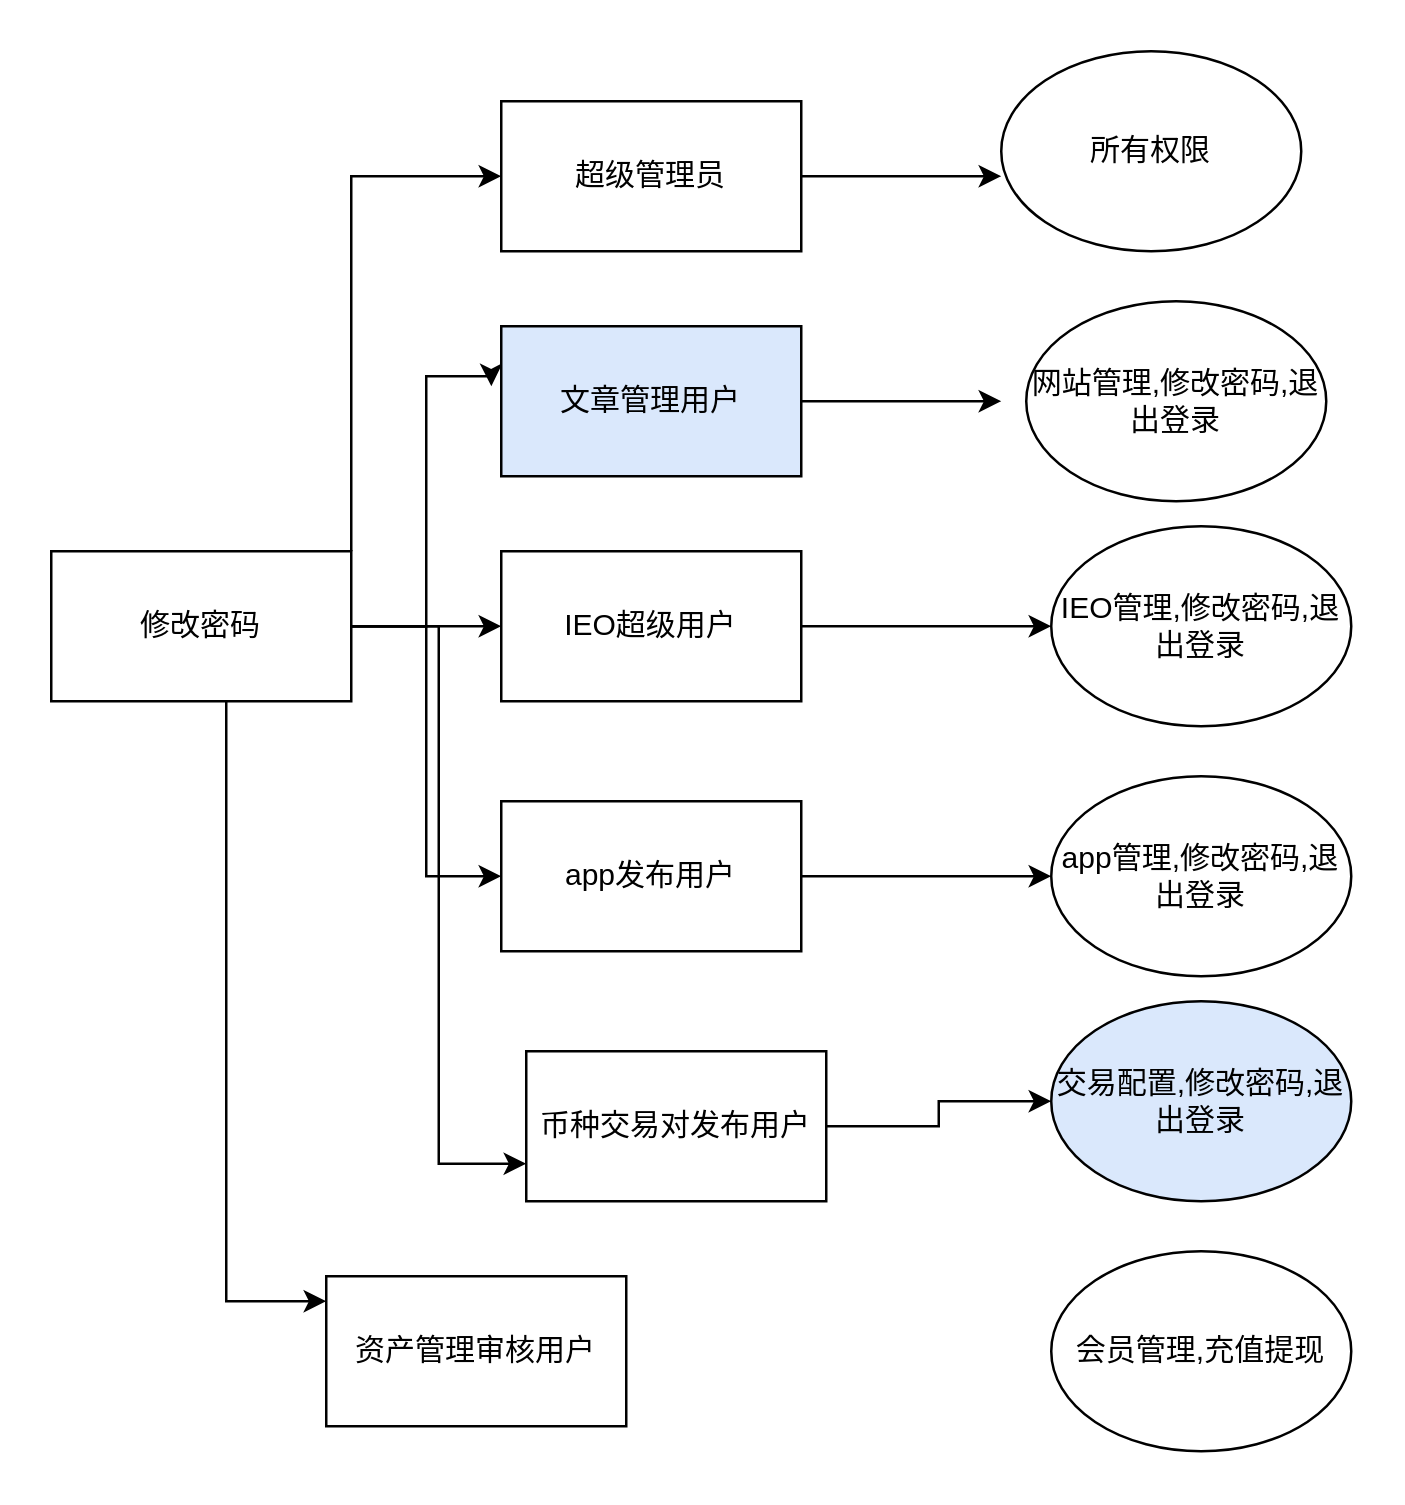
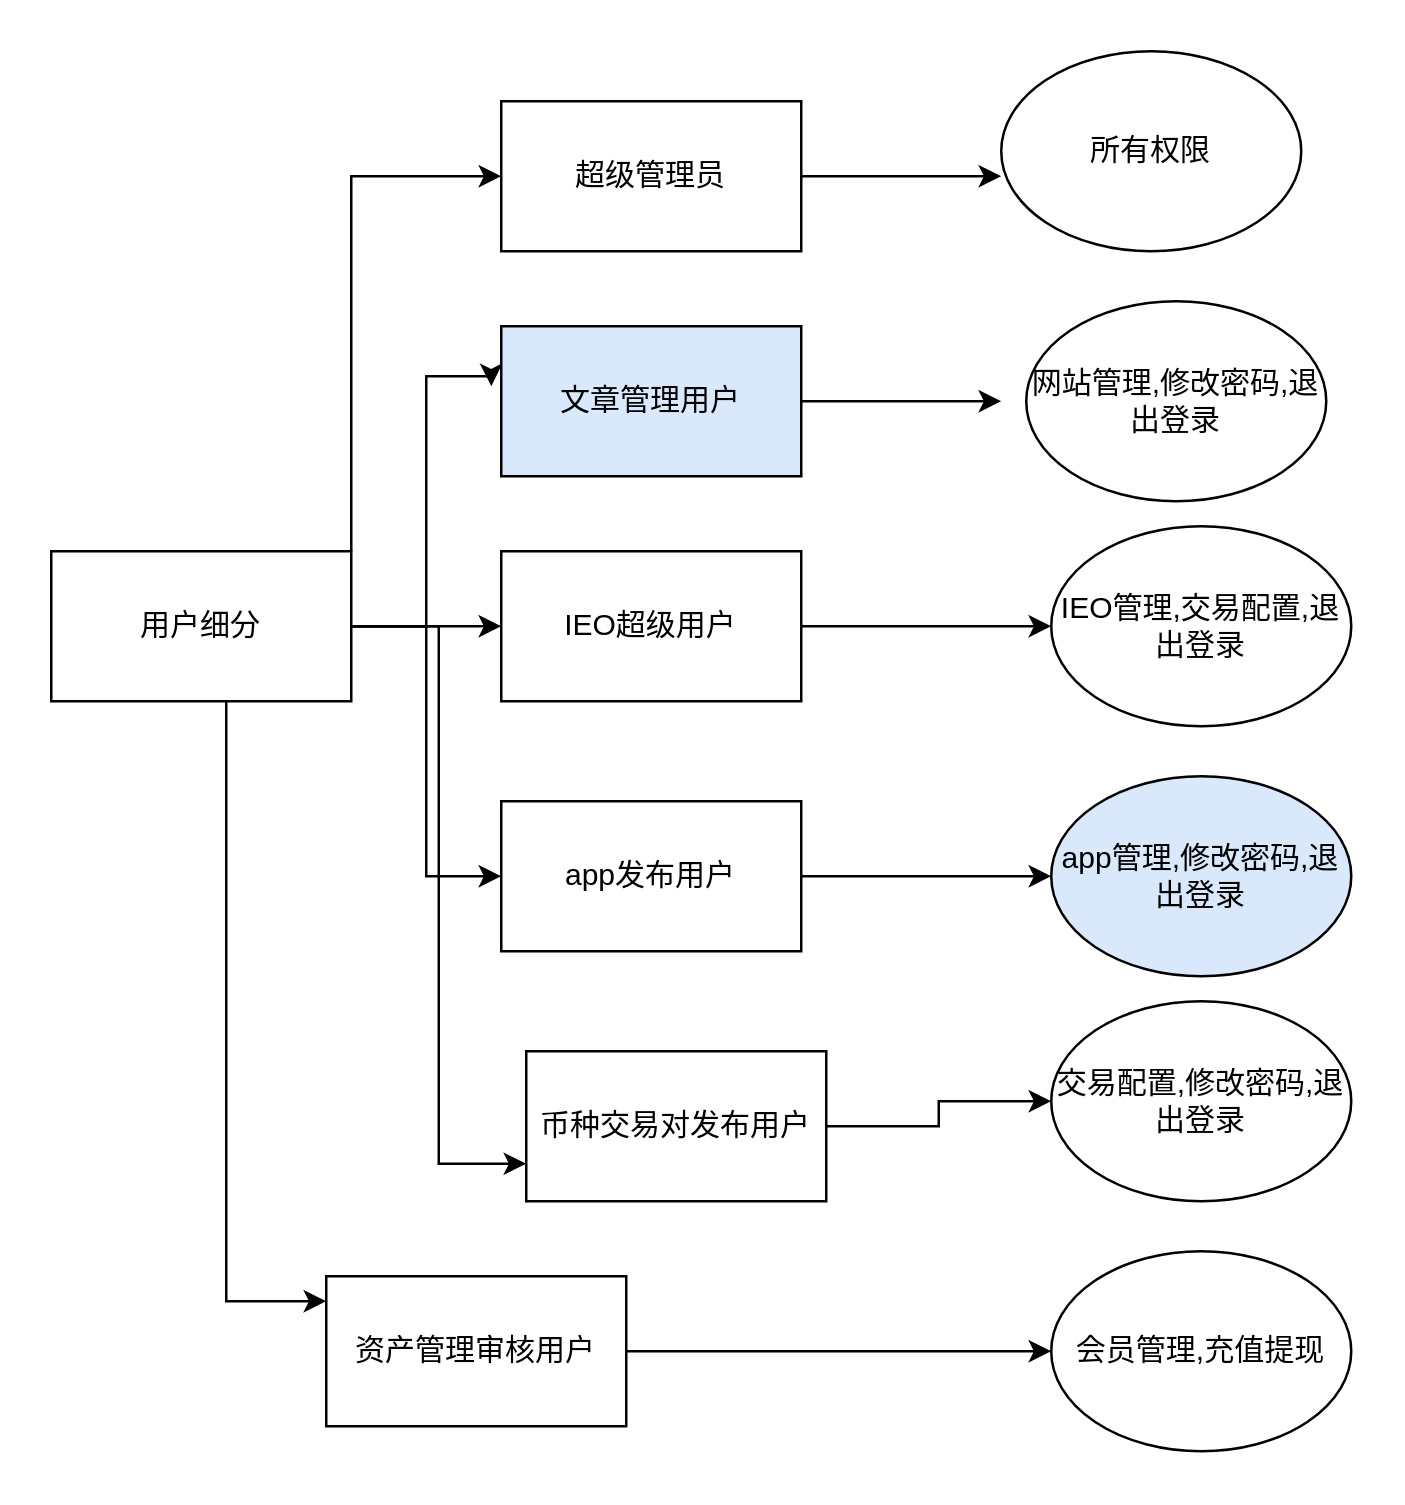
- <mxCell id="8" value="修改密码" style="rounded=0;whiteSpace=wrap;html=1;" parent="1" vertex="1"><mxGeometry x="20" y="220" width="120" height="60" as="geometry" /></mxCell>
+ <mxCell id="8" value="用户细分" style="rounded=0;whiteSpace=wrap;html=1;" parent="1" vertex="1"><mxGeometry x="20" y="220" width="120" height="60" as="geometry" /></mxCell>
- <mxCell id="21" value="IEO管理,修改密码,退出登录" style="ellipse;whiteSpace=wrap;html=1;" parent="1" vertex="1"><mxGeometry x="420" y="210" width="120" height="80" as="geometry" /></mxCell>
+ <mxCell id="21" value="IEO管理,交易配置,退出登录" style="ellipse;whiteSpace=wrap;html=1;" parent="1" vertex="1"><mxGeometry x="420" y="210" width="120" height="80" as="geometry" /></mxCell>
- <mxCell id="24" value="app管理,修改密码,退出登录" style="ellipse;whiteSpace=wrap;html=1;" parent="1" vertex="1"><mxGeometry x="420" y="310" width="120" height="80" as="geometry" /></mxCell>
+ <mxCell id="24" value="app管理,修改密码,退出登录" style="ellipse;whiteSpace=wrap;html=1;fillColor=#dae8fc;" parent="1" vertex="1"><mxGeometry x="420" y="310" width="120" height="80" as="geometry" /></mxCell>
- <mxCell id="25" value="交易配置,修改密码,退出登录" style="ellipse;whiteSpace=wrap;html=1;fillColor=#dae8fc;" parent="1" vertex="1"><mxGeometry x="420" y="400" width="120" height="80" as="geometry" /></mxCell>
+ <mxCell id="25" value="交易配置,修改密码,退出登录" style="ellipse;whiteSpace=wrap;html=1;" parent="1" vertex="1"><mxGeometry x="420" y="400" width="120" height="80" as="geometry" /></mxCell>
+ <mxCell id="9" style="edgeStyle=orthogonalEdgeStyle;rounded=0;orthogonalLoop=1;jettySize=auto;html=1;entryX=0;entryY=0.5;entryDx=0;entryDy=0;" edge="1" parent="1" source="10" target="26"><mxGeometry relative="1" as="geometry" /></mxCell>
